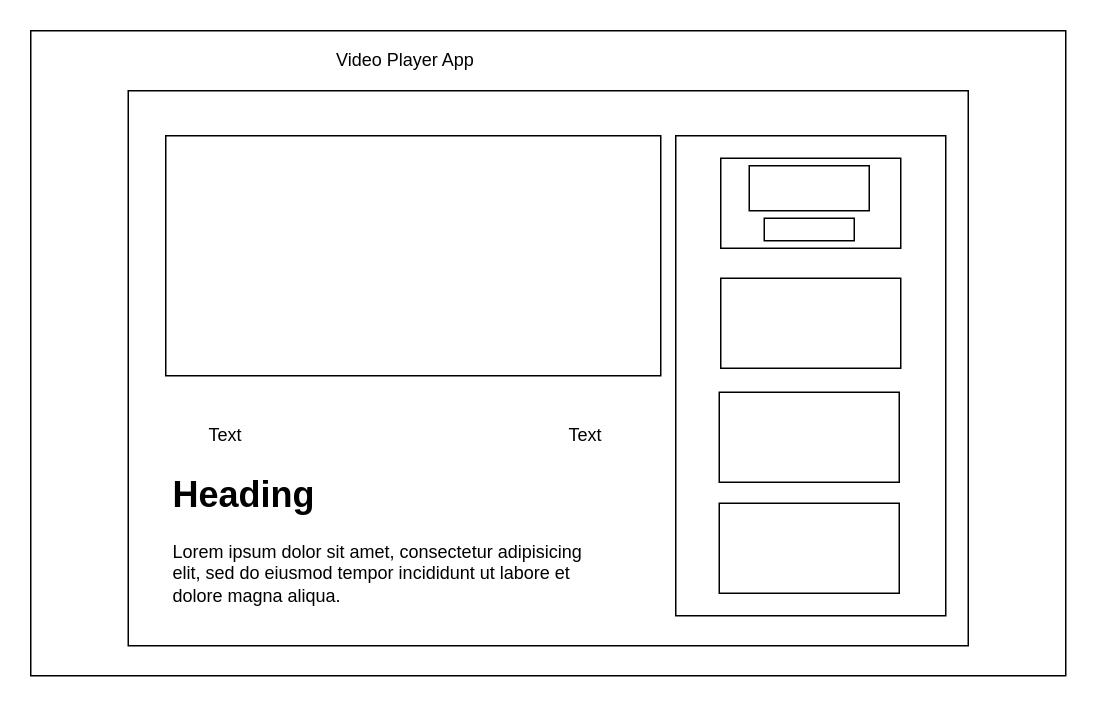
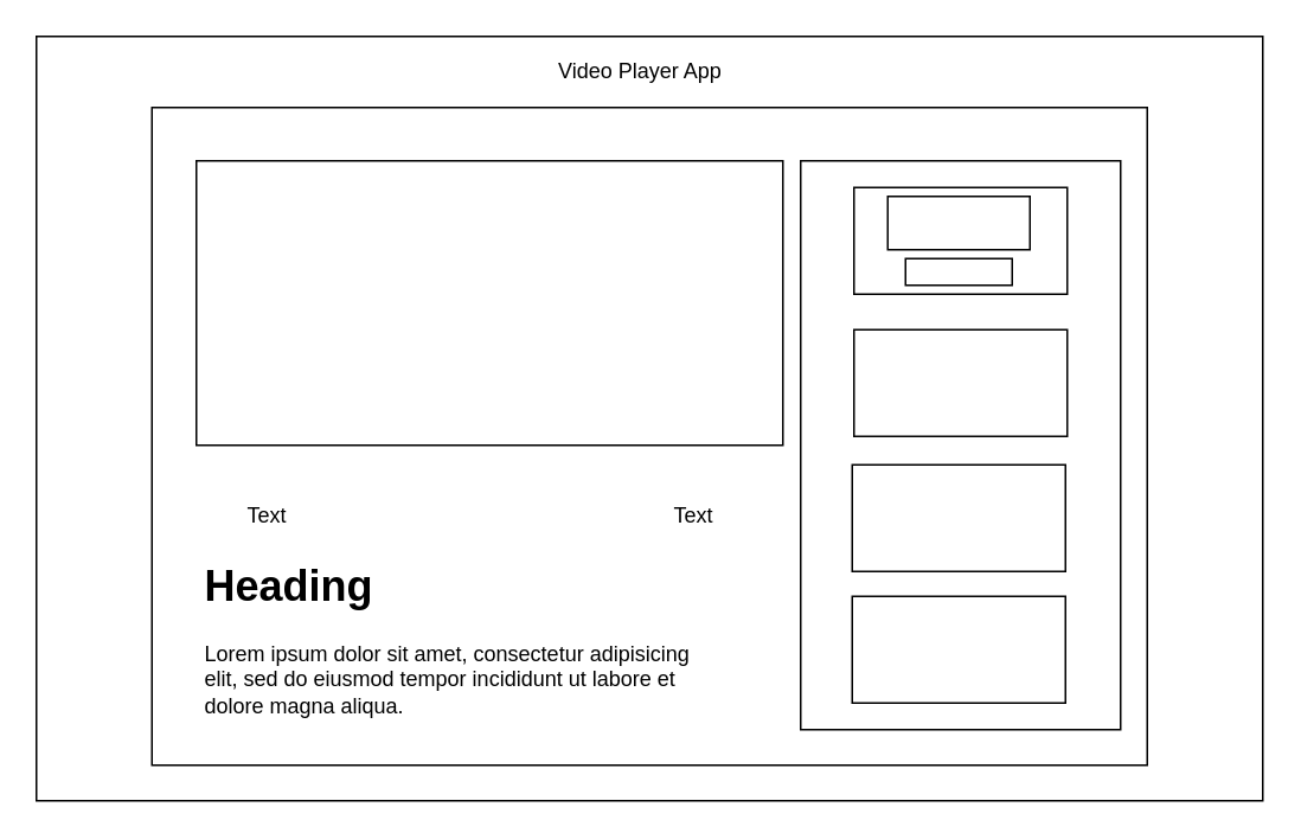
- <mxCell id="9" value="Video Player App" style="text;html=1;strokeColor=none;fillColor=none;align=center;verticalAlign=middle;whiteSpace=wrap;rounded=0;" vertex="1" parent="1"><mxGeometry x="110" y="30" width="320" height="20" as="geometry" /></mxCell>
+ <mxCell id="9" value="Video Player App" style="text;html=1;strokeColor=none;fillColor=none;align=center;verticalAlign=middle;whiteSpace=wrap;rounded=0;" vertex="1" parent="1"><mxGeometry x="200" y="30" width="320" height="20" as="geometry" /></mxCell>
